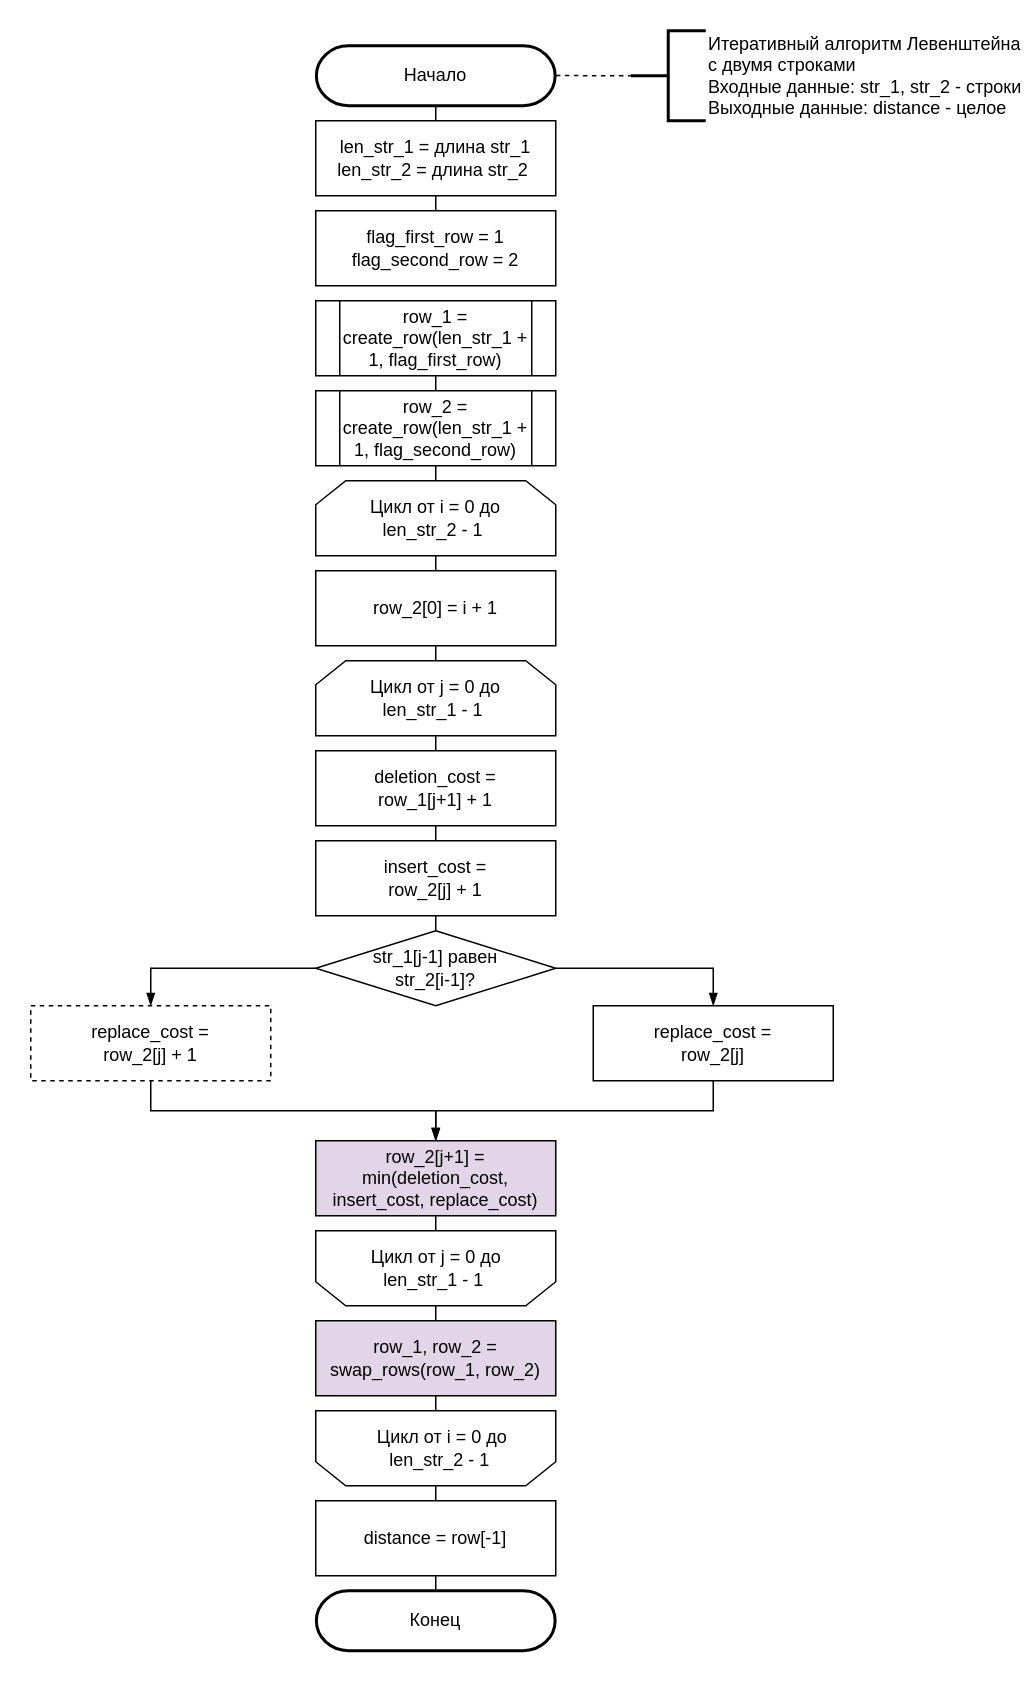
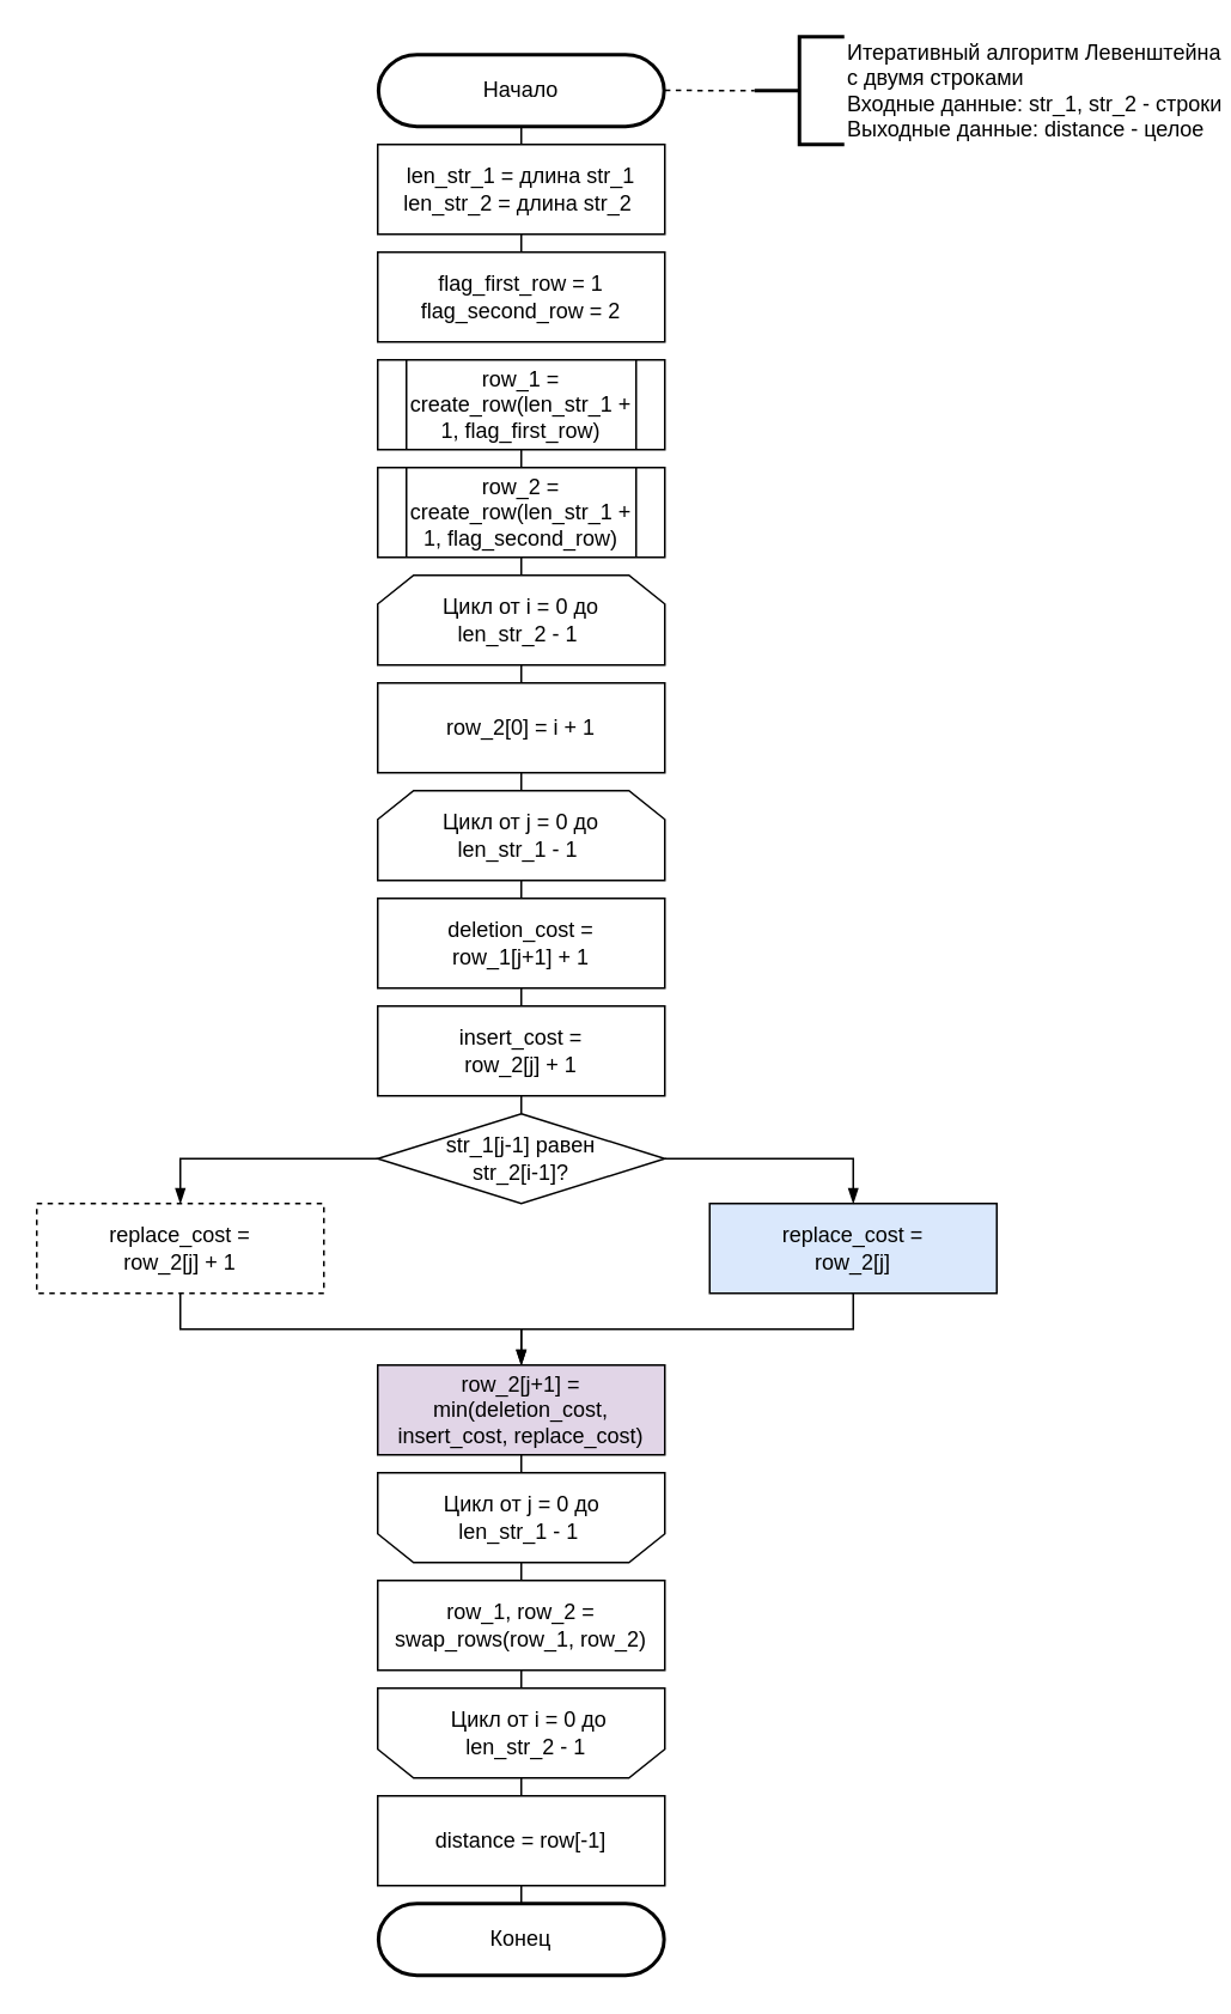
- <mxCell id="23" value="replace_cost = &lt;br&gt;row_2[j]" style="rounded=0;whiteSpace=wrap;html=1;" vertex="1" parent="1"><mxGeometry x="395" y="670" width="160" height="50" as="geometry" /></mxCell>
+ <mxCell id="23" value="replace_cost = &lt;br&gt;row_2[j]" style="rounded=0;whiteSpace=wrap;html=1;fillColor=#dae8fc;" vertex="1" parent="1"><mxGeometry x="395" y="670" width="160" height="50" as="geometry" /></mxCell>
- <mxCell id="33" value="row_1, row_2 = swap_rows(row_1, row_2)" style="rounded=0;whiteSpace=wrap;html=1;fillColor=#e1d5e7;" vertex="1" parent="1"><mxGeometry x="210" y="880" width="160" height="50" as="geometry" /></mxCell>
+ <mxCell id="33" value="row_1, row_2 = swap_rows(row_1, row_2)" style="rounded=0;whiteSpace=wrap;html=1;" vertex="1" parent="1"><mxGeometry x="210" y="880" width="160" height="50" as="geometry" /></mxCell>
